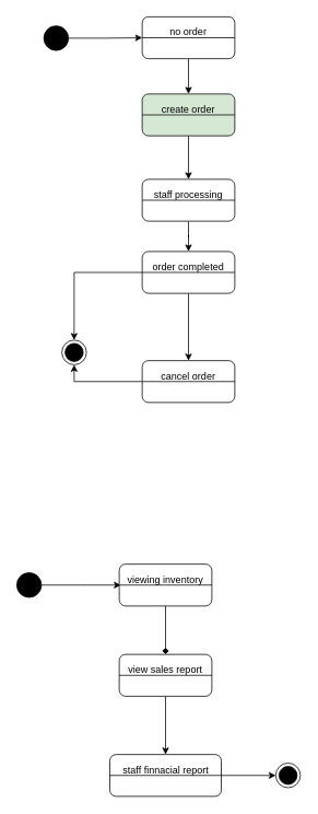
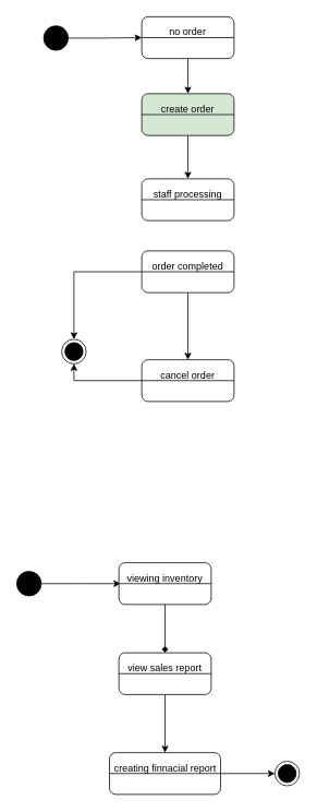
- <mxCell id="10" style="edgeStyle=orthogonalEdgeStyle;rounded=0;orthogonalLoop=1;jettySize=auto;html=1;entryX=0.5;entryY=0;entryDx=0;entryDy=0;" edge="1" parent="1" source="11" target="15"><mxGeometry relative="1" as="geometry" /></mxCell>
- <mxCell id="31" value="&lt;div&gt;staff finnacial report&lt;/div&gt;&lt;div&gt;&lt;br&gt;&lt;/div&gt;" style="rounded=1;whiteSpace=wrap;html=1;" vertex="1" parent="1"><mxGeometry x="133.5" y="919" width="136" height="51" as="geometry" /></mxCell>
+ <mxCell id="31" value="&lt;div&gt;creating finnacial report&lt;/div&gt;&lt;div&gt;&lt;br&gt;&lt;/div&gt;" style="rounded=1;whiteSpace=wrap;html=1;" vertex="1" parent="1"><mxGeometry x="133.5" y="919" width="136" height="51" as="geometry" /></mxCell>
